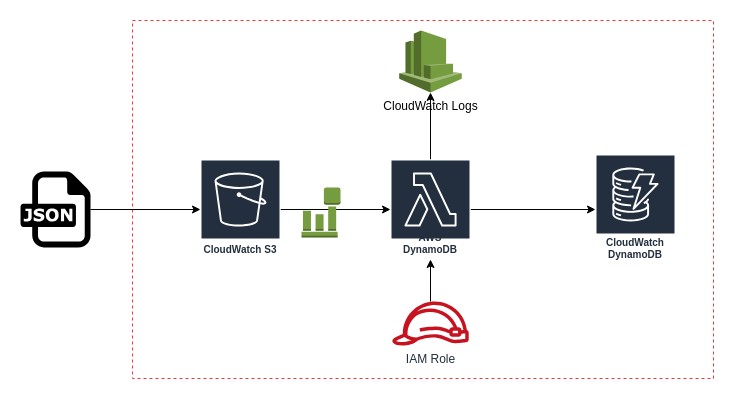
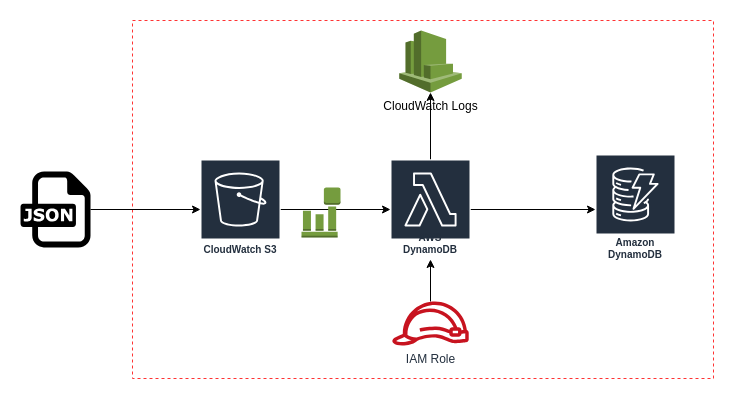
- <mxCell id="8" value="CloudWatch DynamoDB" style="outlineConnect=0;fontColor=#232F3E;gradientColor=none;strokeColor=#ffffff;fillColor=#232F3E;dashed=0;verticalLabelPosition=middle;verticalAlign=bottom;align=center;html=1;whiteSpace=wrap;fontSize=10;fontStyle=1;spacing=3;shape=mxgraph.aws4.productIcon;prIcon=mxgraph.aws4.dynamodb;" vertex="1" parent="1"><mxGeometry x="595" y="154" width="80" height="110" as="geometry" /></mxCell>
+ <mxCell id="8" value="Amazon DynamoDB" style="outlineConnect=0;fontColor=#232F3E;gradientColor=none;strokeColor=#ffffff;fillColor=#232F3E;dashed=0;verticalLabelPosition=middle;verticalAlign=bottom;align=center;html=1;whiteSpace=wrap;fontSize=10;fontStyle=1;spacing=3;shape=mxgraph.aws4.productIcon;prIcon=mxgraph.aws4.dynamodb;" vertex="1" parent="1"><mxGeometry x="595" y="154" width="80" height="110" as="geometry" /></mxCell>
